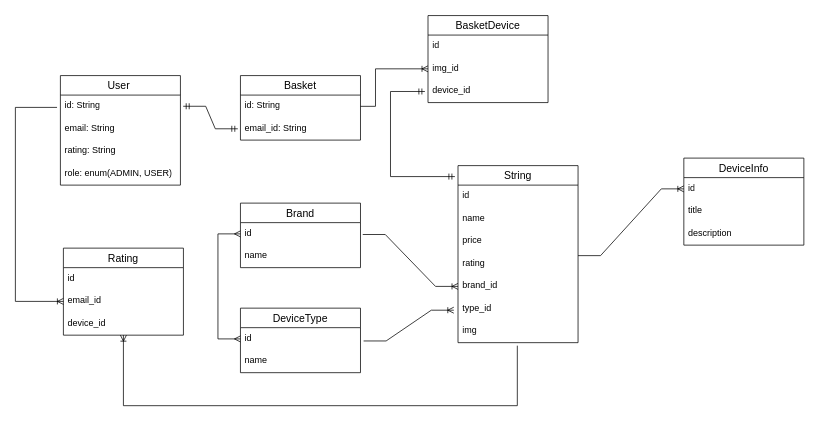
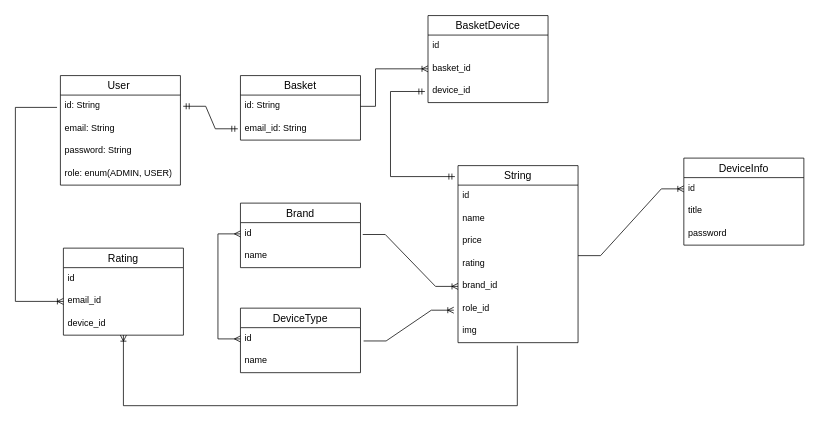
- <mxCell id="36" value="img_id" style="text;strokeColor=none;fillColor=none;spacingLeft=4;spacingRight=4;overflow=hidden;rotatable=0;points=[[0,0.5],[1,0.5]];portConstraint=eastwest;fontSize=12;whiteSpace=wrap;html=1;" parent="34" vertex="1"><mxGeometry y="56" width="160" height="30" as="geometry" /></mxCell>
+ <mxCell id="36" value="basket_id" style="text;strokeColor=none;fillColor=none;spacingLeft=4;spacingRight=4;overflow=hidden;rotatable=0;points=[[0,0.5],[1,0.5]];portConstraint=eastwest;fontSize=12;whiteSpace=wrap;html=1;" parent="34" vertex="1"><mxGeometry y="56" width="160" height="30" as="geometry" /></mxCell>
- <mxCell id="5" value="rating: String&lt;br&gt;" style="text;strokeColor=none;fillColor=none;spacingLeft=4;spacingRight=4;overflow=hidden;rotatable=0;points=[[0,0.5],[1,0.5]];portConstraint=eastwest;fontSize=12;whiteSpace=wrap;html=1;" parent="2" vertex="1"><mxGeometry y="86" width="160" height="30" as="geometry" /></mxCell>
+ <mxCell id="5" value="password: String&lt;br&gt;" style="text;strokeColor=none;fillColor=none;spacingLeft=4;spacingRight=4;overflow=hidden;rotatable=0;points=[[0,0.5],[1,0.5]];portConstraint=eastwest;fontSize=12;whiteSpace=wrap;html=1;" parent="2" vertex="1"><mxGeometry y="86" width="160" height="30" as="geometry" /></mxCell>
- <mxCell id="31" value="description" style="text;strokeColor=none;fillColor=none;spacingLeft=4;spacingRight=4;overflow=hidden;rotatable=0;points=[[0,0.5],[1,0.5]];portConstraint=eastwest;fontSize=12;whiteSpace=wrap;html=1;" parent="28" vertex="1"><mxGeometry y="86" width="160" height="30" as="geometry" /></mxCell>
+ <mxCell id="31" value="password" style="text;strokeColor=none;fillColor=none;spacingLeft=4;spacingRight=4;overflow=hidden;rotatable=0;points=[[0,0.5],[1,0.5]];portConstraint=eastwest;fontSize=12;whiteSpace=wrap;html=1;" parent="28" vertex="1"><mxGeometry y="86" width="160" height="30" as="geometry" /></mxCell>
- <mxCell id="17" value="type_id" style="text;strokeColor=none;fillColor=none;spacingLeft=4;spacingRight=4;overflow=hidden;rotatable=0;points=[[0,0.5],[1,0.5]];portConstraint=eastwest;fontSize=12;whiteSpace=wrap;html=1;" parent="11" vertex="1"><mxGeometry y="176" width="160" height="30" as="geometry" /></mxCell>
+ <mxCell id="17" value="role_id" style="text;strokeColor=none;fillColor=none;spacingLeft=4;spacingRight=4;overflow=hidden;rotatable=0;points=[[0,0.5],[1,0.5]];portConstraint=eastwest;fontSize=12;whiteSpace=wrap;html=1;" parent="11" vertex="1"><mxGeometry y="176" width="160" height="30" as="geometry" /></mxCell>
